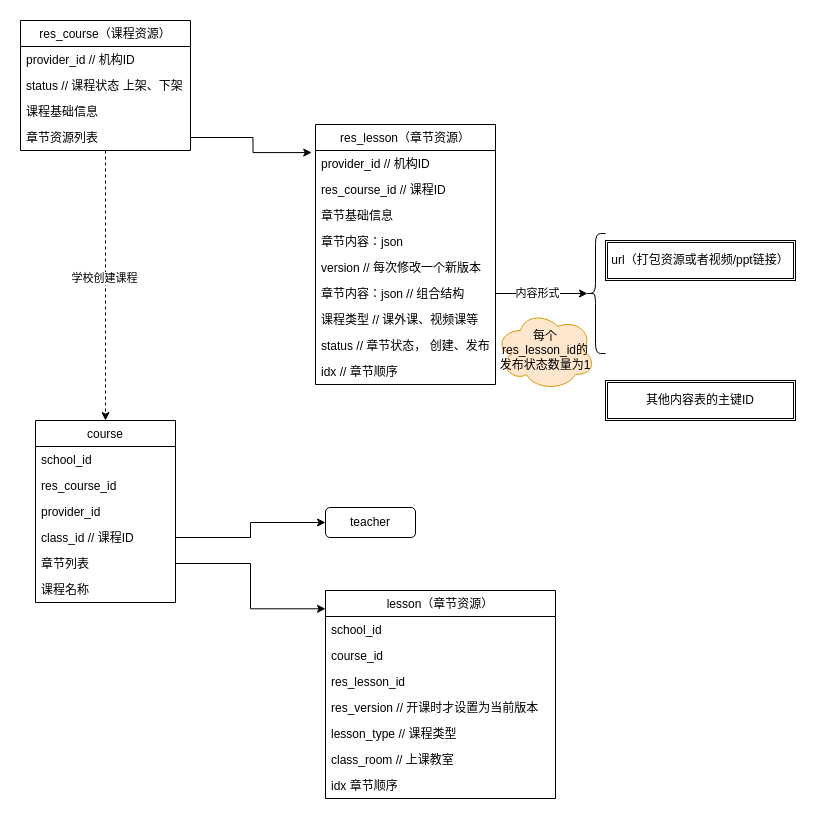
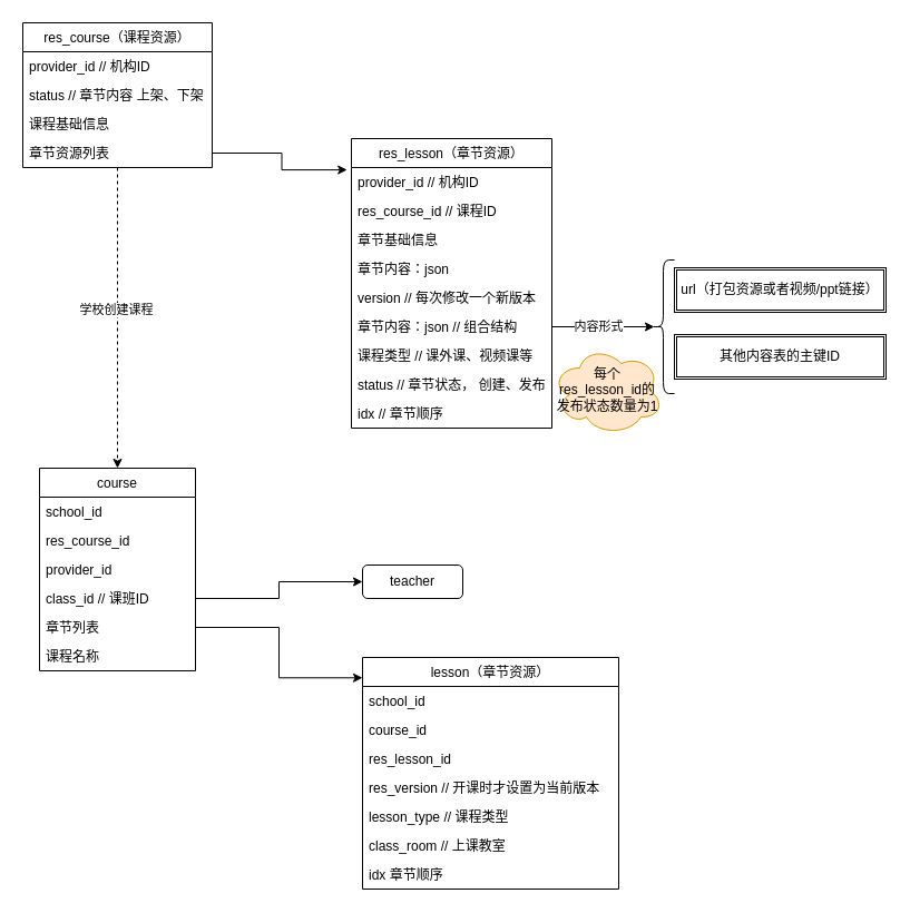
- <mxCell id="6" value="status // 课程状态 上架、下架" style="text;strokeColor=none;fillColor=none;align=left;verticalAlign=top;spacingLeft=4;spacingRight=4;overflow=hidden;rotatable=0;points=[[0,0.5],[1,0.5]];portConstraint=eastwest;" vertex="1" parent="4"><mxGeometry y="52" width="170" height="26" as="geometry" /></mxCell>
+ <mxCell id="6" value="status // 章节内容 上架、下架" style="text;strokeColor=none;fillColor=none;align=left;verticalAlign=top;spacingLeft=4;spacingRight=4;overflow=hidden;rotatable=0;points=[[0,0.5],[1,0.5]];portConstraint=eastwest;" vertex="1" parent="4"><mxGeometry y="52" width="170" height="26" as="geometry" /></mxCell>
- <mxCell id="24" value="其他内容表的主键ID" style="shape=ext;double=1;rounded=0;whiteSpace=wrap;html=1;" vertex="1" parent="1"><mxGeometry x="605" y="380" width="190" height="40" as="geometry" /></mxCell>
+ <mxCell id="24" value="其他内容表的主键ID" style="shape=ext;double=1;rounded=0;whiteSpace=wrap;html=1;" vertex="1" parent="1"><mxGeometry x="605" y="300" width="190" height="40" as="geometry" /></mxCell>
- <mxCell id="29" value="class_id // 课程ID" style="text;strokeColor=none;fillColor=none;align=left;verticalAlign=top;spacingLeft=4;spacingRight=4;overflow=hidden;rotatable=0;points=[[0,0.5],[1,0.5]];portConstraint=eastwest;" vertex="1" parent="25"><mxGeometry y="104" width="140" height="26" as="geometry" /></mxCell>
+ <mxCell id="29" value="class_id // 课班ID" style="text;strokeColor=none;fillColor=none;align=left;verticalAlign=top;spacingLeft=4;spacingRight=4;overflow=hidden;rotatable=0;points=[[0,0.5],[1,0.5]];portConstraint=eastwest;" vertex="1" parent="25"><mxGeometry y="104" width="140" height="26" as="geometry" /></mxCell>
